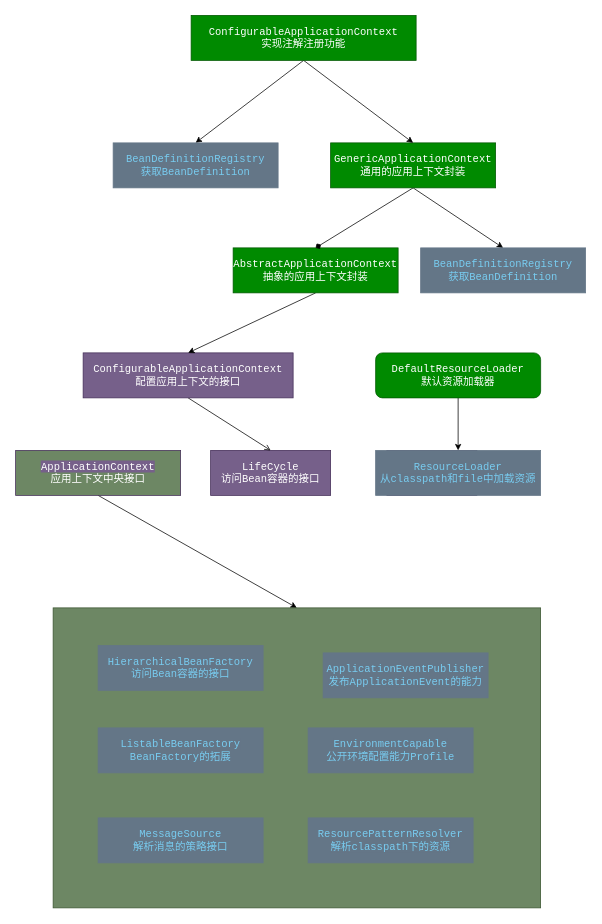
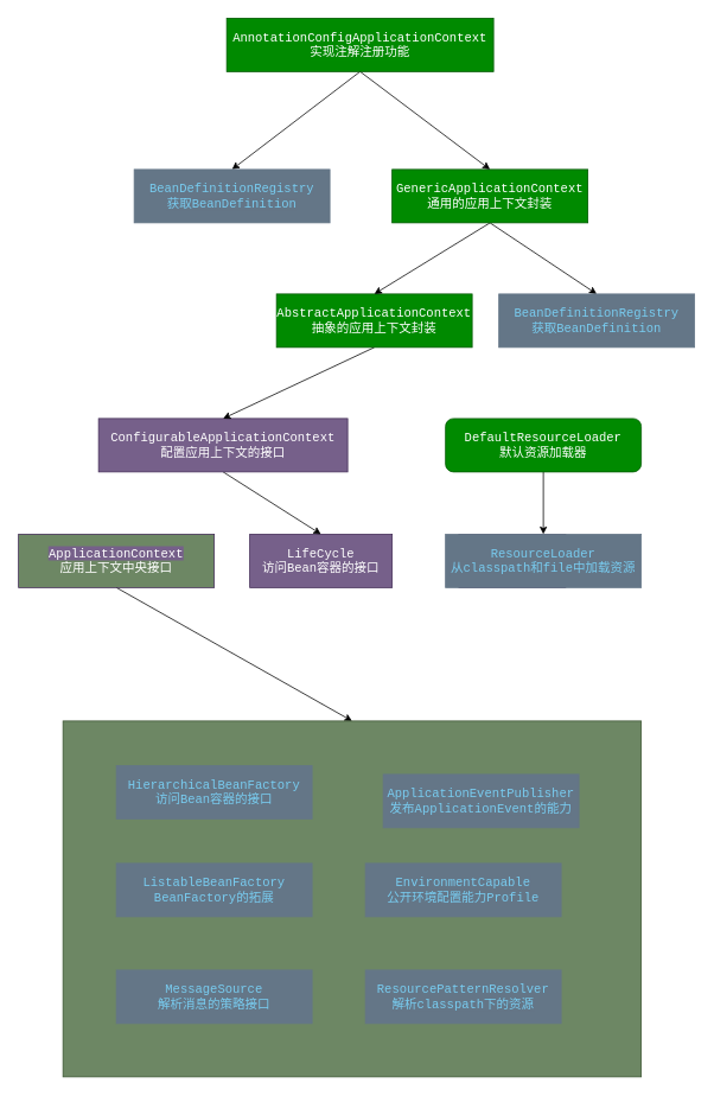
- <mxCell id="19" value="&lt;p style=&quot;line-height: 0.3&quot;&gt;&lt;/p&gt;&lt;pre&gt;&lt;font face=&quot;Courier New&quot; style=&quot;background-color: rgb(0 , 138 , 0)&quot;&gt;&lt;span style=&quot;font-size: 14px&quot;&gt;ConfigurableApplicationContext&lt;br&gt;&lt;/span&gt;&lt;span style=&quot;font-size: 14px&quot;&gt;实现注解注册功能&lt;/span&gt;&lt;/font&gt;&lt;/pre&gt;&lt;p&gt;&lt;/p&gt;" style="rounded=0;whiteSpace=wrap;html=1;fillColor=#008a00;fontColor=#ffffff;strokeColor=#005700;" vertex="1" parent="1"><mxGeometry x="254" y="20" width="300" height="60" as="geometry" /></mxCell>
+ <mxCell id="19" value="&lt;p style=&quot;line-height: 0.3&quot;&gt;&lt;/p&gt;&lt;pre&gt;&lt;font face=&quot;Courier New&quot; style=&quot;background-color: rgb(0 , 138 , 0)&quot;&gt;&lt;span style=&quot;font-size: 14px&quot;&gt;AnnotationConfigApplicationContext&lt;br&gt;&lt;/span&gt;&lt;span style=&quot;font-size: 14px&quot;&gt;实现注解注册功能&lt;/span&gt;&lt;/font&gt;&lt;/pre&gt;&lt;p&gt;&lt;/p&gt;" style="rounded=0;whiteSpace=wrap;html=1;fillColor=#008a00;fontColor=#ffffff;strokeColor=#005700;" vertex="1" parent="1"><mxGeometry x="254" y="20" width="300" height="60" as="geometry" /></mxCell>
- <mxCell id="13" style="edgeStyle=none;html=1;exitX=0.5;exitY=1;exitDx=0;exitDy=0;entryX=0.5;entryY=0;entryDx=0;entryDy=0;fontFamily=Courier New;fontSize=14;fontColor=#78CCF0;endArrow=diamond;" edge="1" parent="1" source="15" target="12"><mxGeometry relative="1" as="geometry" /></mxCell>
+ <mxCell id="13" style="edgeStyle=none;html=1;exitX=0.5;exitY=1;exitDx=0;exitDy=0;entryX=0.5;entryY=0;entryDx=0;entryDy=0;fontFamily=Courier New;fontSize=14;fontColor=#78CCF0;" edge="1" parent="1" source="15" target="12"><mxGeometry relative="1" as="geometry" /></mxCell>
- <mxCell id="6" style="edgeStyle=none;html=1;exitX=0.5;exitY=1;exitDx=0;exitDy=0;entryX=0.5;entryY=0;entryDx=0;entryDy=0;fontFamily=Courier New;fontSize=14;fontColor=#78CCF0;endArrow=open;" edge="1" parent="1" source="7" target="3"><mxGeometry relative="1" as="geometry" /></mxCell>
+ <mxCell id="6" style="edgeStyle=none;html=1;exitX=0.5;exitY=1;exitDx=0;exitDy=0;entryX=0.5;entryY=0;entryDx=0;entryDy=0;fontFamily=Courier New;fontSize=14;fontColor=#78CCF0;" edge="1" parent="1" source="7" target="3"><mxGeometry relative="1" as="geometry" /></mxCell>
